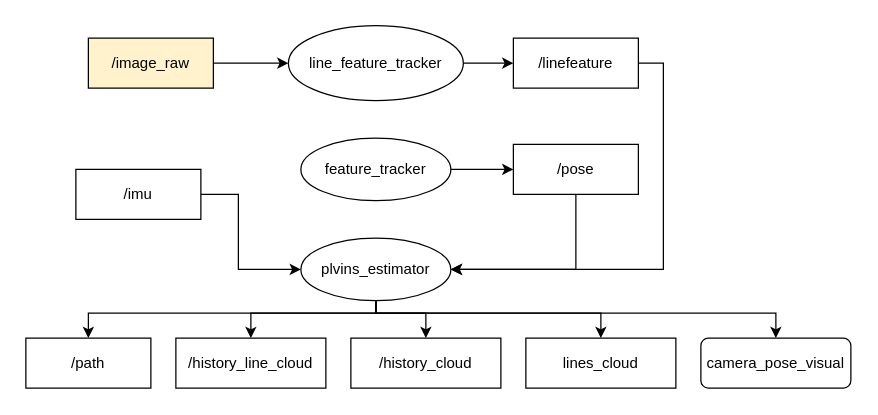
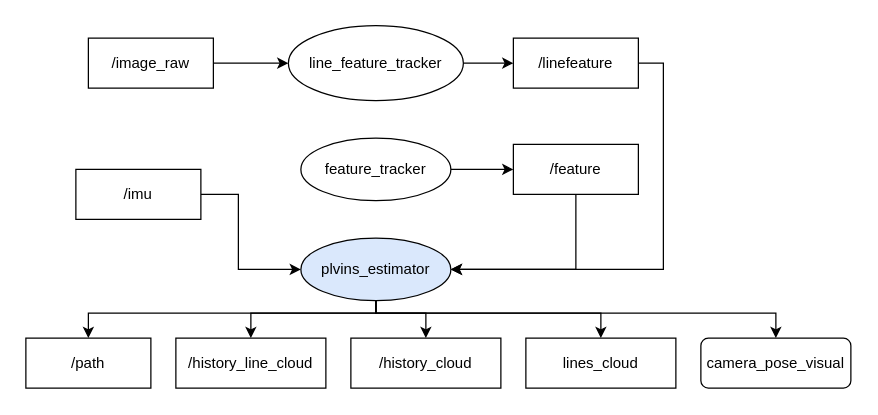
- <mxCell id="3" value="/image_raw" style="rounded=0;whiteSpace=wrap;html=1;fillColor=#fff2cc;" parent="1" vertex="1"><mxGeometry x="70" y="30" width="100" height="40" as="geometry" /></mxCell>
+ <mxCell id="3" value="/image_raw" style="rounded=0;whiteSpace=wrap;html=1;" parent="1" vertex="1"><mxGeometry x="70" y="30" width="100" height="40" as="geometry" /></mxCell>
- <mxCell id="13" value="/pose" style="rounded=0;whiteSpace=wrap;html=1;" parent="1" vertex="1"><mxGeometry x="410" y="115" width="100" height="40" as="geometry" /></mxCell>
+ <mxCell id="13" value="/feature" style="rounded=0;whiteSpace=wrap;html=1;" parent="1" vertex="1"><mxGeometry x="410" y="115" width="100" height="40" as="geometry" /></mxCell>
- <mxCell id="19" value="&lt;span style=&quot;white-space: normal&quot;&gt;plvins_estimator&lt;/span&gt;" style="ellipse;whiteSpace=wrap;html=1;" parent="1" vertex="1"><mxGeometry x="240" y="190" width="120" height="50" as="geometry" /></mxCell>
+ <mxCell id="19" value="&lt;span style=&quot;white-space: normal&quot;&gt;plvins_estimator&lt;/span&gt;" style="ellipse;whiteSpace=wrap;html=1;fillColor=#dae8fc;" parent="1" vertex="1"><mxGeometry x="240" y="190" width="120" height="50" as="geometry" /></mxCell>
